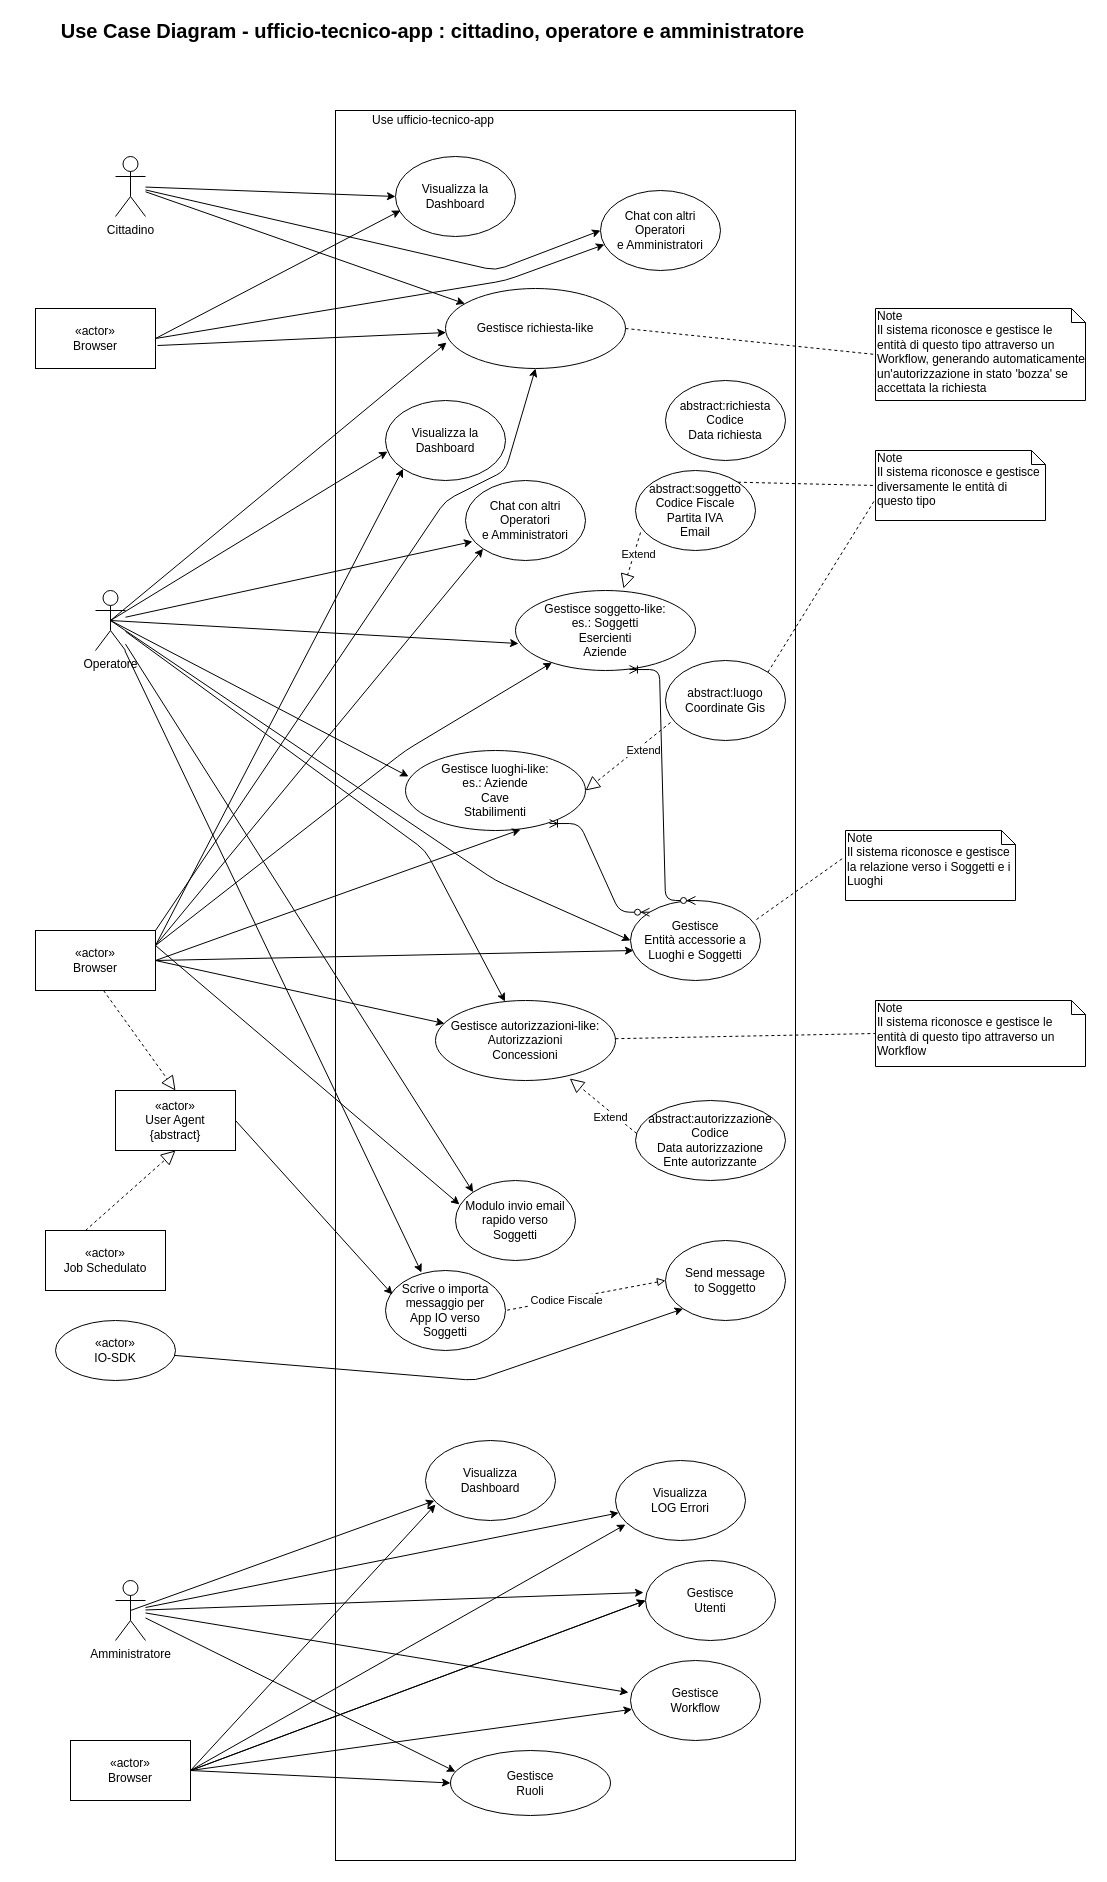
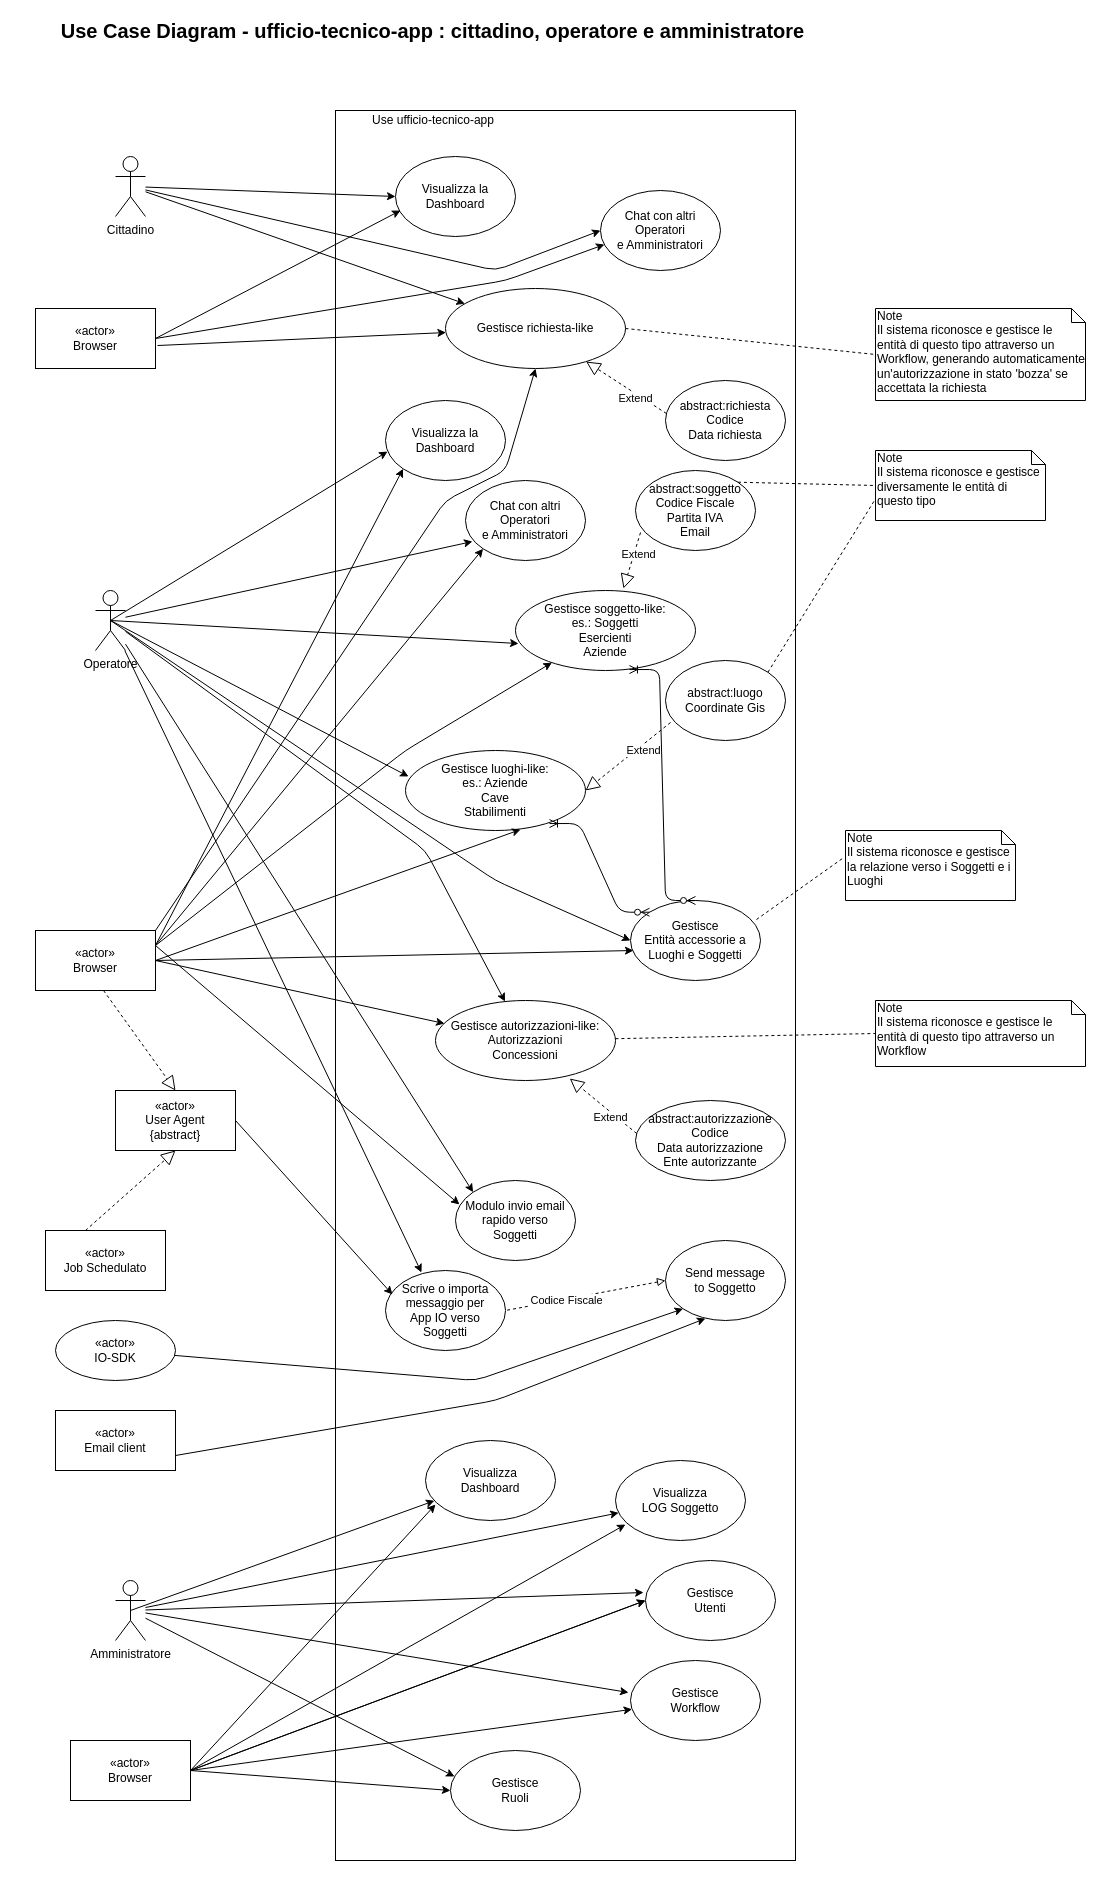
+ <mxCell id="70" value="" style="endArrow=block;dashed=1;endFill=0;endSize=12;html=1;exitX=0.008;exitY=0.413;exitDx=0;exitDy=0;exitPerimeter=0;" edge="1" parent="1" source="69" target="68"><mxGeometry width="160" relative="1" as="geometry"><mxPoint x="650.04" y="542" as="sourcePoint" /><mxPoint x="633" y="598" as="targetPoint" /><Array as="points" /></mxGeometry></mxCell>
+ <mxCell id="71" value="Extend" style="edgeLabel;html=1;align=center;verticalAlign=middle;resizable=0;points=[];" vertex="1" connectable="0" parent="70"><mxGeometry x="-0.275" y="4" relative="1" as="geometry"><mxPoint as="offset" /></mxGeometry></mxCell>
- <mxCell id="75" value="" style="endArrow=classic;html=1;entryX=0.006;entryY=0.675;entryDx=0;entryDy=0;entryPerimeter=0;exitX=0.5;exitY=0.5;exitDx=0;exitDy=0;exitPerimeter=0;" edge="1" parent="1" source="5" target="68"><mxGeometry width="50" height="50" relative="1" as="geometry"><mxPoint x="120" y="630" as="sourcePoint" /><mxPoint x="397.04" y="461.04" as="targetPoint" /></mxGeometry></mxCell>
+ <mxCell id="36" value="" style="endArrow=classic;html=1;exitX=1;exitY=0.75;exitDx=0;exitDy=0;entryX=0.333;entryY=0.975;entryDx=0;entryDy=0;entryPerimeter=0;" parent="1" source="9" target="8" edge="1"><mxGeometry width="50" height="50" relative="1" as="geometry"><mxPoint x="164.04" y="962.02" as="sourcePoint" /><mxPoint x="401.96" y="1304" as="targetPoint" /><Array as="points"><mxPoint x="495" y="1400" /></Array></mxGeometry></mxCell>
+ <mxCell id="9" value="«actor»&lt;br&gt;Email client" style="rounded=0;whiteSpace=wrap;html=1;" parent="1" vertex="1"><mxGeometry x="55" y="1410" width="120" height="60" as="geometry" /></mxCell>
- <mxCell id="53" value="Visualizza&lt;br&gt;LOG Errori" style="ellipse;whiteSpace=wrap;html=1;" parent="1" vertex="1"><mxGeometry x="615" y="1460" width="130" height="80" as="geometry" /></mxCell>
+ <mxCell id="53" value="Visualizza&lt;br&gt;LOG Soggetto" style="ellipse;whiteSpace=wrap;html=1;" parent="1" vertex="1"><mxGeometry x="615" y="1460" width="130" height="80" as="geometry" /></mxCell>
- <mxCell id="52" value="Gestisce&lt;br&gt;Ruoli" style="ellipse;whiteSpace=wrap;html=1;" parent="1" vertex="1"><mxGeometry x="450" y="1750" width="160" height="65" as="geometry" /></mxCell>
+ <mxCell id="52" value="Gestisce&lt;br&gt;Ruoli" style="ellipse;whiteSpace=wrap;html=1;" parent="1" vertex="1"><mxGeometry x="450" y="1750" width="130" height="80" as="geometry" /></mxCell>
